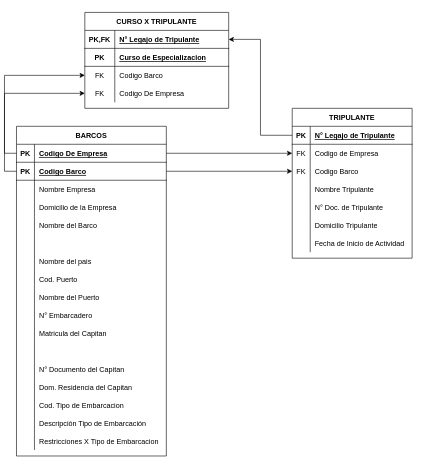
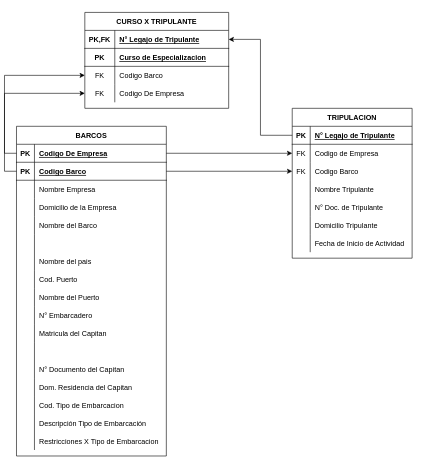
- <mxCell id="52" value="TRIPULANTE" style="shape=table;startSize=30;container=1;collapsible=1;childLayout=tableLayout;fixedRows=1;rowLines=0;fontStyle=1;align=center;resizeLast=1;" parent="1" vertex="1"><mxGeometry x="480" y="180" width="200" height="250" as="geometry" /></mxCell>
+ <mxCell id="52" value="TRIPULACION" style="shape=table;startSize=30;container=1;collapsible=1;childLayout=tableLayout;fixedRows=1;rowLines=0;fontStyle=1;align=center;resizeLast=1;" parent="1" vertex="1"><mxGeometry x="480" y="180" width="200" height="250" as="geometry" /></mxCell>
